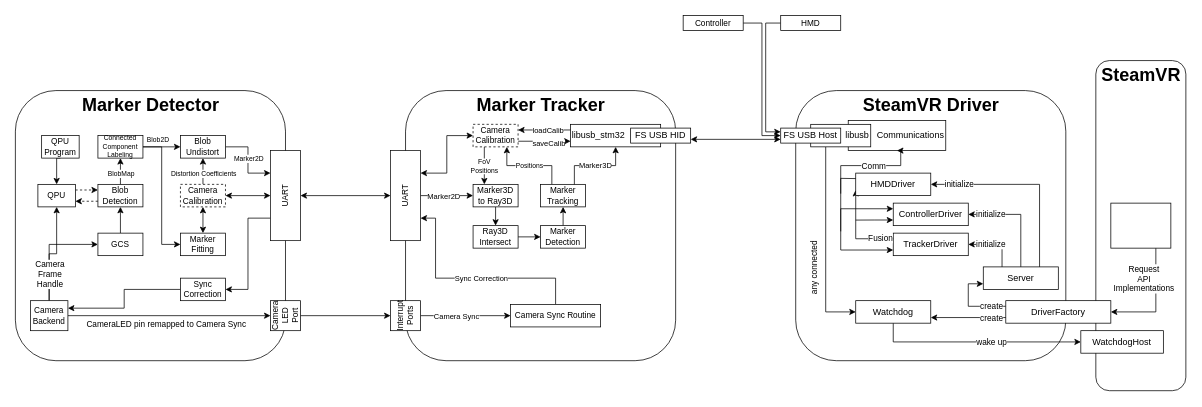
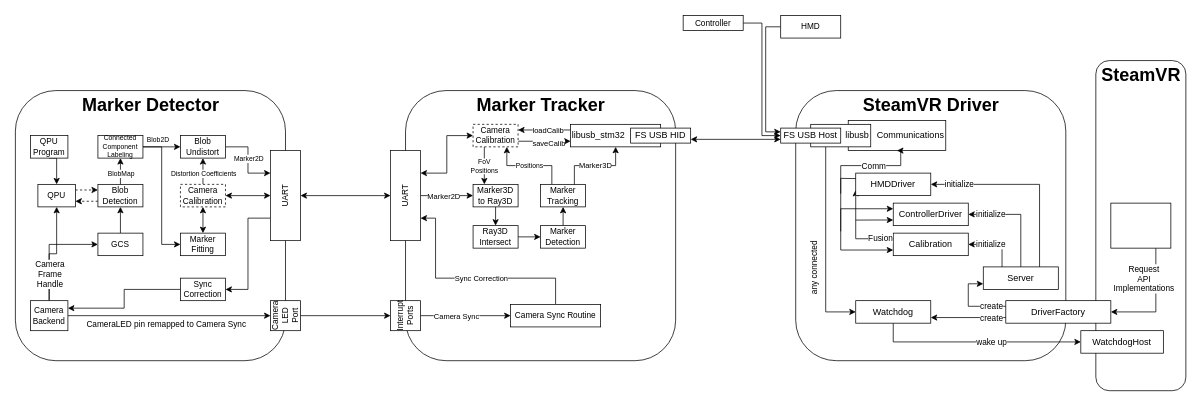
- <mxCell id="47" value="&lt;div&gt;&lt;span&gt;HMD&lt;/span&gt;&lt;/div&gt;" style="rounded=0;whiteSpace=wrap;html=1;fontSize=11;align=center;" parent="1" vertex="1"><mxGeometry x="1040" y="20" width="80" height="20" as="geometry" /></mxCell>
+ <mxCell id="47" value="&lt;div&gt;&lt;span&gt;HMD&lt;/span&gt;&lt;/div&gt;" style="rounded=0;whiteSpace=wrap;html=1;fontSize=11;align=center;" parent="1" vertex="1"><mxGeometry x="1040" y="20" width="80" height="30" as="geometry" /></mxCell>
- <mxCell id="112" value="QPU Program" style="rounded=0;whiteSpace=wrap;html=1;strokeColor=#030303;fontSize=11;align=center;" parent="1" vertex="1"><mxGeometry x="55" y="180" width="50" height="30" as="geometry" /></mxCell>
+ <mxCell id="112" value="QPU Program" style="rounded=0;whiteSpace=wrap;html=1;strokeColor=#030303;fontSize=11;align=center;" parent="1" vertex="1"><mxGeometry x="40" y="180" width="50" height="30" as="geometry" /></mxCell>
- <mxCell id="32" value="TrackerDriver" style="rounded=0;whiteSpace=wrap;html=1;" parent="1" vertex="1"><mxGeometry x="1190" y="310" width="100" height="30" as="geometry" /></mxCell>
+ <mxCell id="32" value="Calibration" style="rounded=0;whiteSpace=wrap;html=1;" parent="1" vertex="1"><mxGeometry x="1190" y="310" width="100" height="30" as="geometry" /></mxCell>
